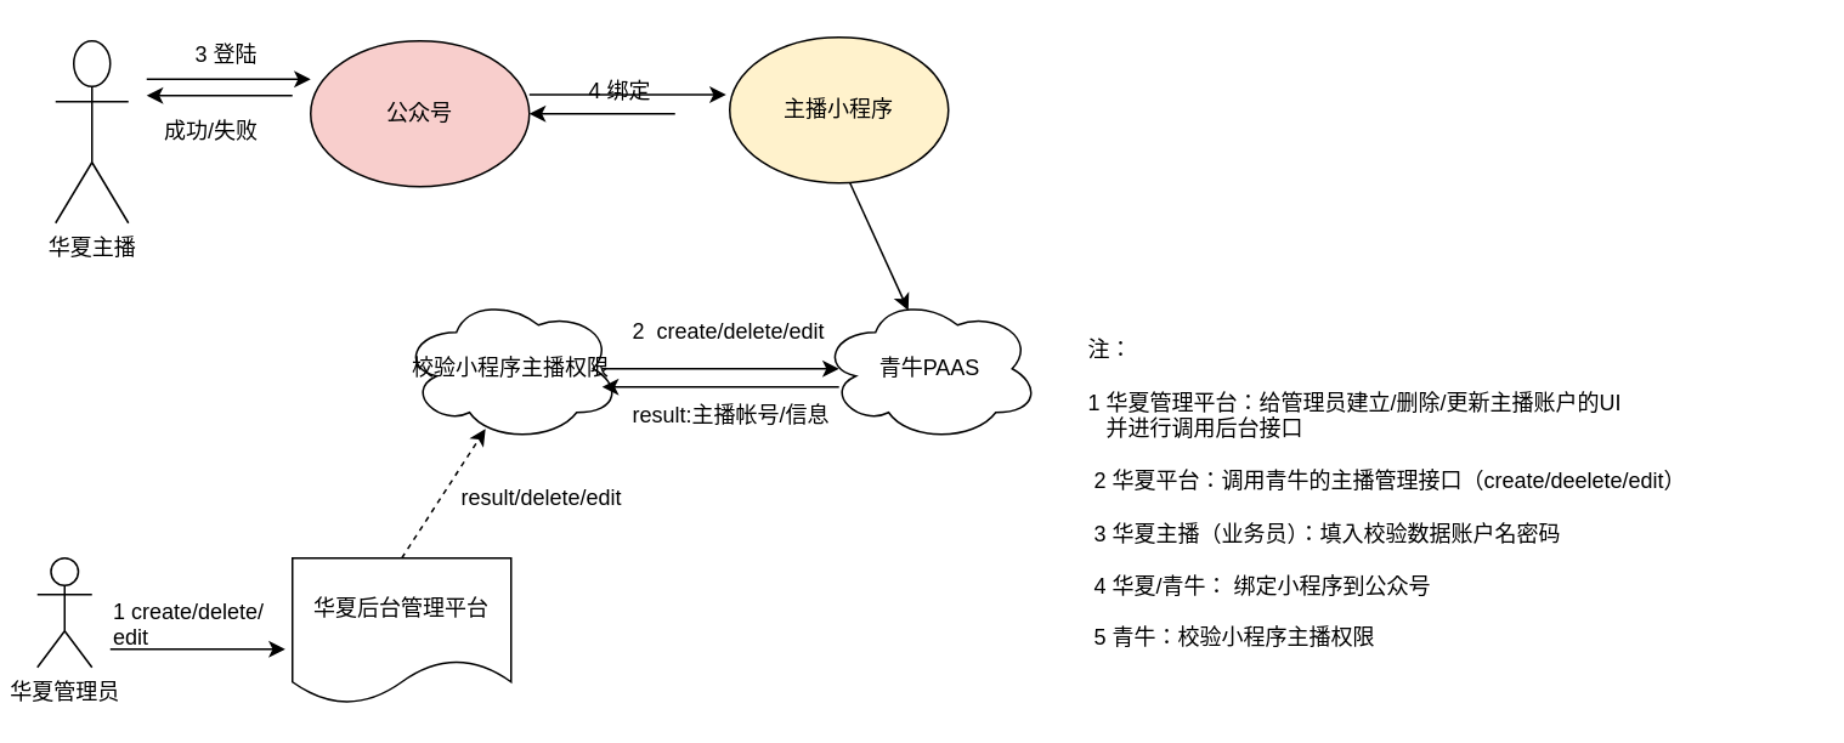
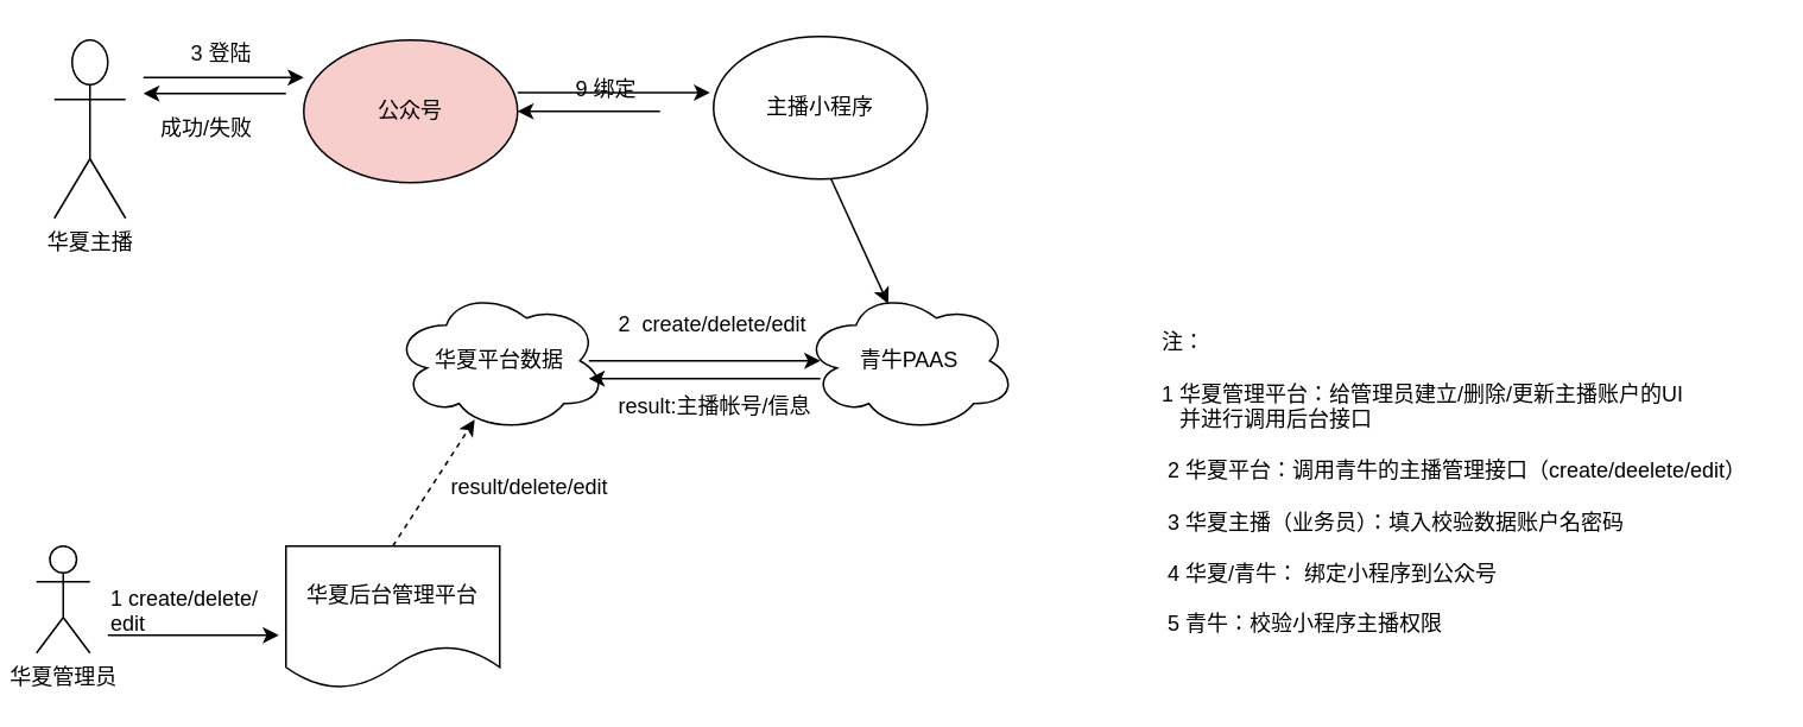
- <mxCell id="23" value="4 绑定" style="text;html=1;resizable=0;points=[];autosize=1;align=left;verticalAlign=top;spacingTop=-4;" vertex="1" parent="1"><mxGeometry x="321" y="40" width="50" height="20" as="geometry" /></mxCell>
+ <mxCell id="23" value="9 绑定" style="text;html=1;resizable=0;points=[];autosize=1;align=left;verticalAlign=top;spacingTop=-4;" vertex="1" parent="1"><mxGeometry x="321" y="40" width="50" height="20" as="geometry" /></mxCell>
- <mxCell id="12" value="主播小程序" style="ellipse;whiteSpace=wrap;html=1;fillColor=#fff2cc;" vertex="1" parent="1"><mxGeometry x="400" y="20" width="120" height="80" as="geometry" /></mxCell>
+ <mxCell id="12" value="主播小程序" style="ellipse;whiteSpace=wrap;html=1;" vertex="1" parent="1"><mxGeometry x="400" y="20" width="120" height="80" as="geometry" /></mxCell>
- <mxCell id="4" value="校验小程序主播权限" style="ellipse;shape=cloud;whiteSpace=wrap;html=1;" vertex="1" parent="1"><mxGeometry x="220" y="162" width="120" height="80" as="geometry" /></mxCell>
+ <mxCell id="4" value="华夏平台数据" style="ellipse;shape=cloud;whiteSpace=wrap;html=1;" vertex="1" parent="1"><mxGeometry x="220" y="162" width="120" height="80" as="geometry" /></mxCell>
- <mxCell id="25" value="注：&lt;br&gt;&lt;br&gt;1 华夏管理平台：给管理员建立/删除/更新主播账户的UI&lt;br&gt;&amp;nbsp; &amp;nbsp;并进行调用后台接口&lt;br&gt;&lt;br&gt;&amp;nbsp;2 华夏平台：调用青牛的主播管理接口（create/deelete/edit）&lt;br&gt;&lt;br&gt;&amp;nbsp;3 华夏主播（业务员）：填入校验数据账户名密码&lt;br&gt;&lt;br&gt;&amp;nbsp;4 华夏/青牛： 绑定小程序到公众号&lt;br&gt;&lt;br&gt;&amp;nbsp;5 青牛：校验小程序主播权限&lt;br&gt;&lt;br&gt;&lt;br&gt;" style="text;html=1;resizable=0;points=[];autosize=1;align=left;verticalAlign=top;spacingTop=-4;" vertex="1" parent="1"><mxGeometry x="595" y="182" width="340" height="200" as="geometry" /></mxCell>
+ <mxCell id="25" value="注：&lt;br&gt;&lt;br&gt;1 华夏管理平台：给管理员建立/删除/更新主播账户的UI&lt;br&gt;&amp;nbsp; &amp;nbsp;并进行调用后台接口&lt;br&gt;&lt;br&gt;&amp;nbsp;2 华夏平台：调用青牛的主播管理接口（create/deelete/edit）&lt;br&gt;&lt;br&gt;&amp;nbsp;3 华夏主播（业务员）：填入校验数据账户名密码&lt;br&gt;&lt;br&gt;&amp;nbsp;4 华夏/青牛： 绑定小程序到公众号&lt;br&gt;&lt;br&gt;&amp;nbsp;5 青牛：校验小程序主播权限&lt;br&gt;&lt;br&gt;&lt;br&gt;" style="text;html=1;resizable=0;points=[];autosize=1;align=left;verticalAlign=top;spacingTop=-4;" vertex="1" parent="1"><mxGeometry x="650" y="182" width="340" height="200" as="geometry" /></mxCell>
